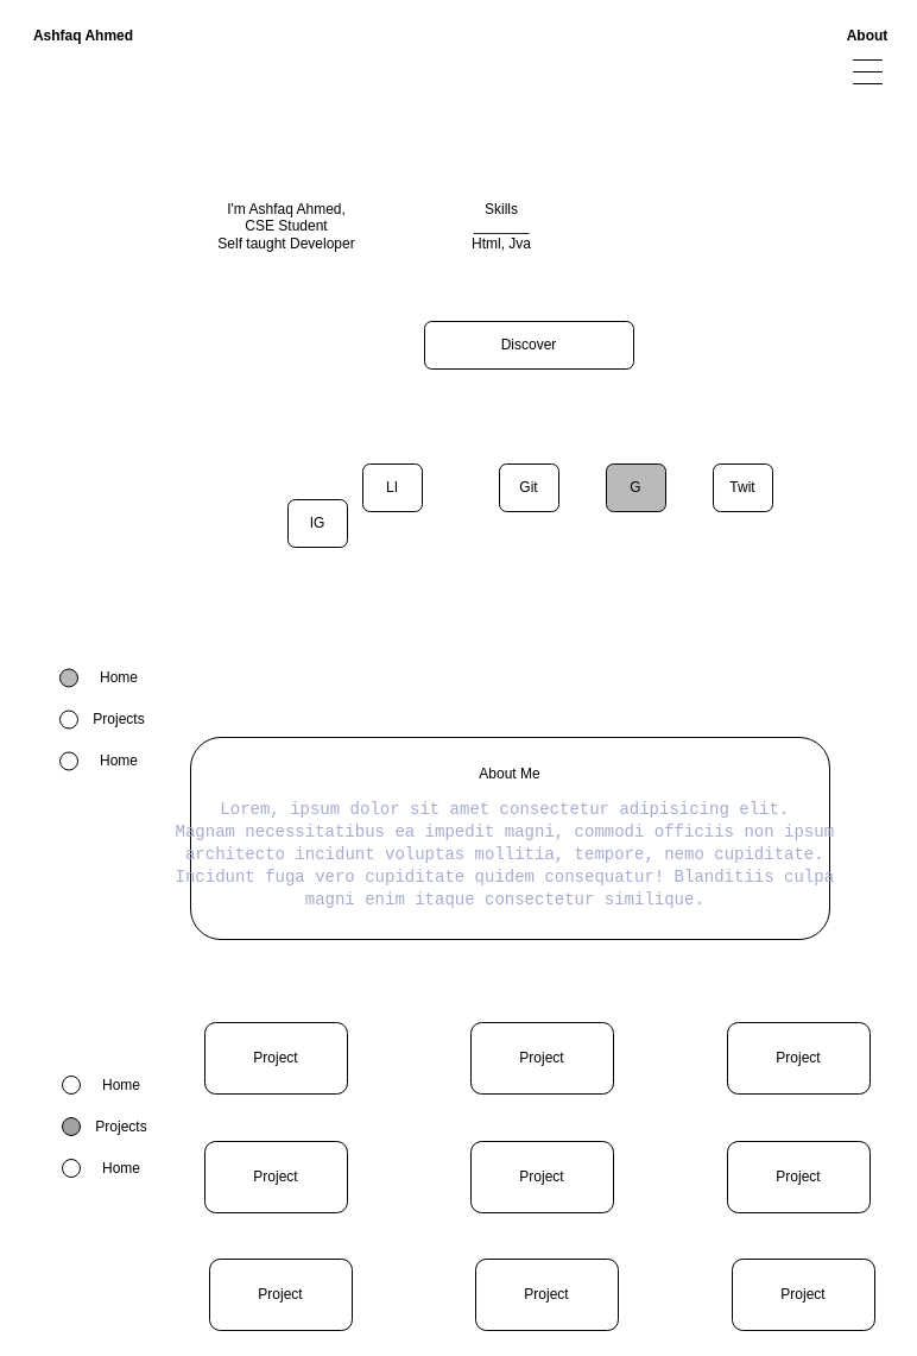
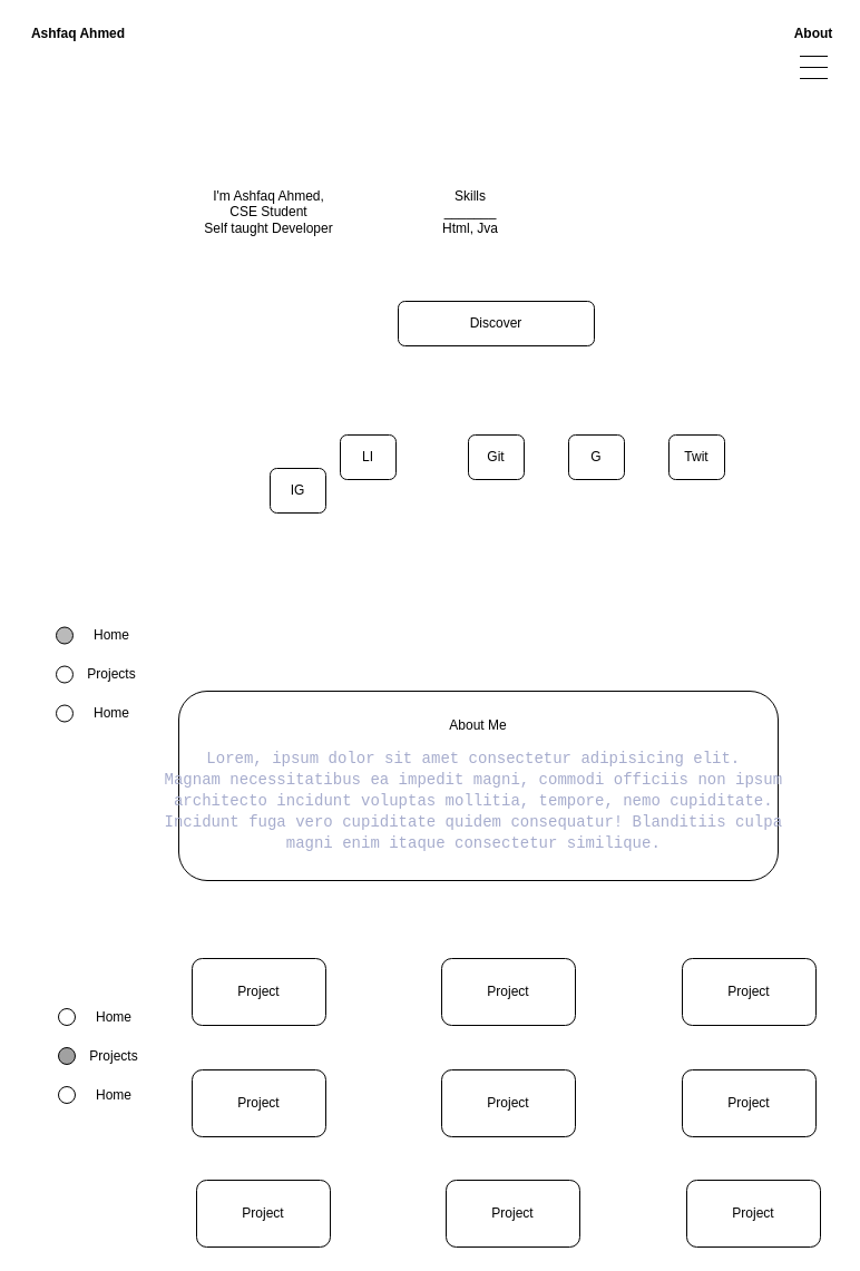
- <mxCell id="23" value="G" style="rounded=1;whiteSpace=wrap;html=1;fillColor=#bababa;" vertex="1" parent="1"><mxGeometry x="510" y="390" width="50" height="40" as="geometry" /></mxCell>
+ <mxCell id="23" value="G" style="rounded=1;whiteSpace=wrap;html=1;" vertex="1" parent="1"><mxGeometry x="510" y="390" width="50" height="40" as="geometry" /></mxCell>
